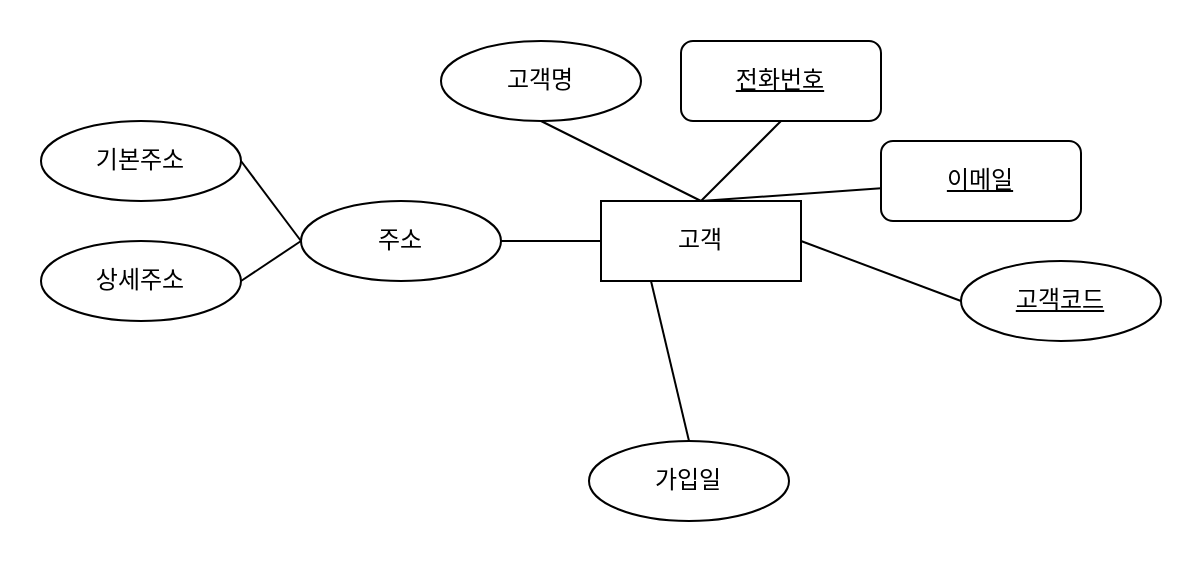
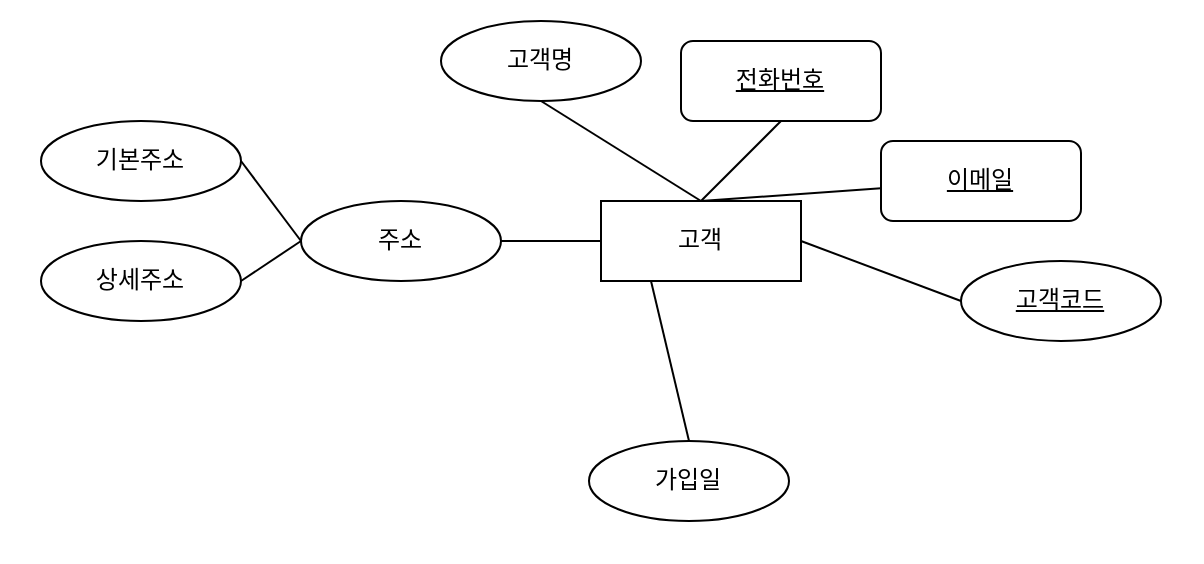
- <mxCell id="3" value="고객명" style="ellipse;whiteSpace=wrap;html=1;align=center;" vertex="1" parent="1"><mxGeometry x="220" y="20" width="100" height="40" as="geometry" /></mxCell>
+ <mxCell id="3" value="고객명" style="ellipse;whiteSpace=wrap;html=1;align=center;" vertex="1" parent="1"><mxGeometry x="220" y="10" width="100" height="40" as="geometry" /></mxCell>
